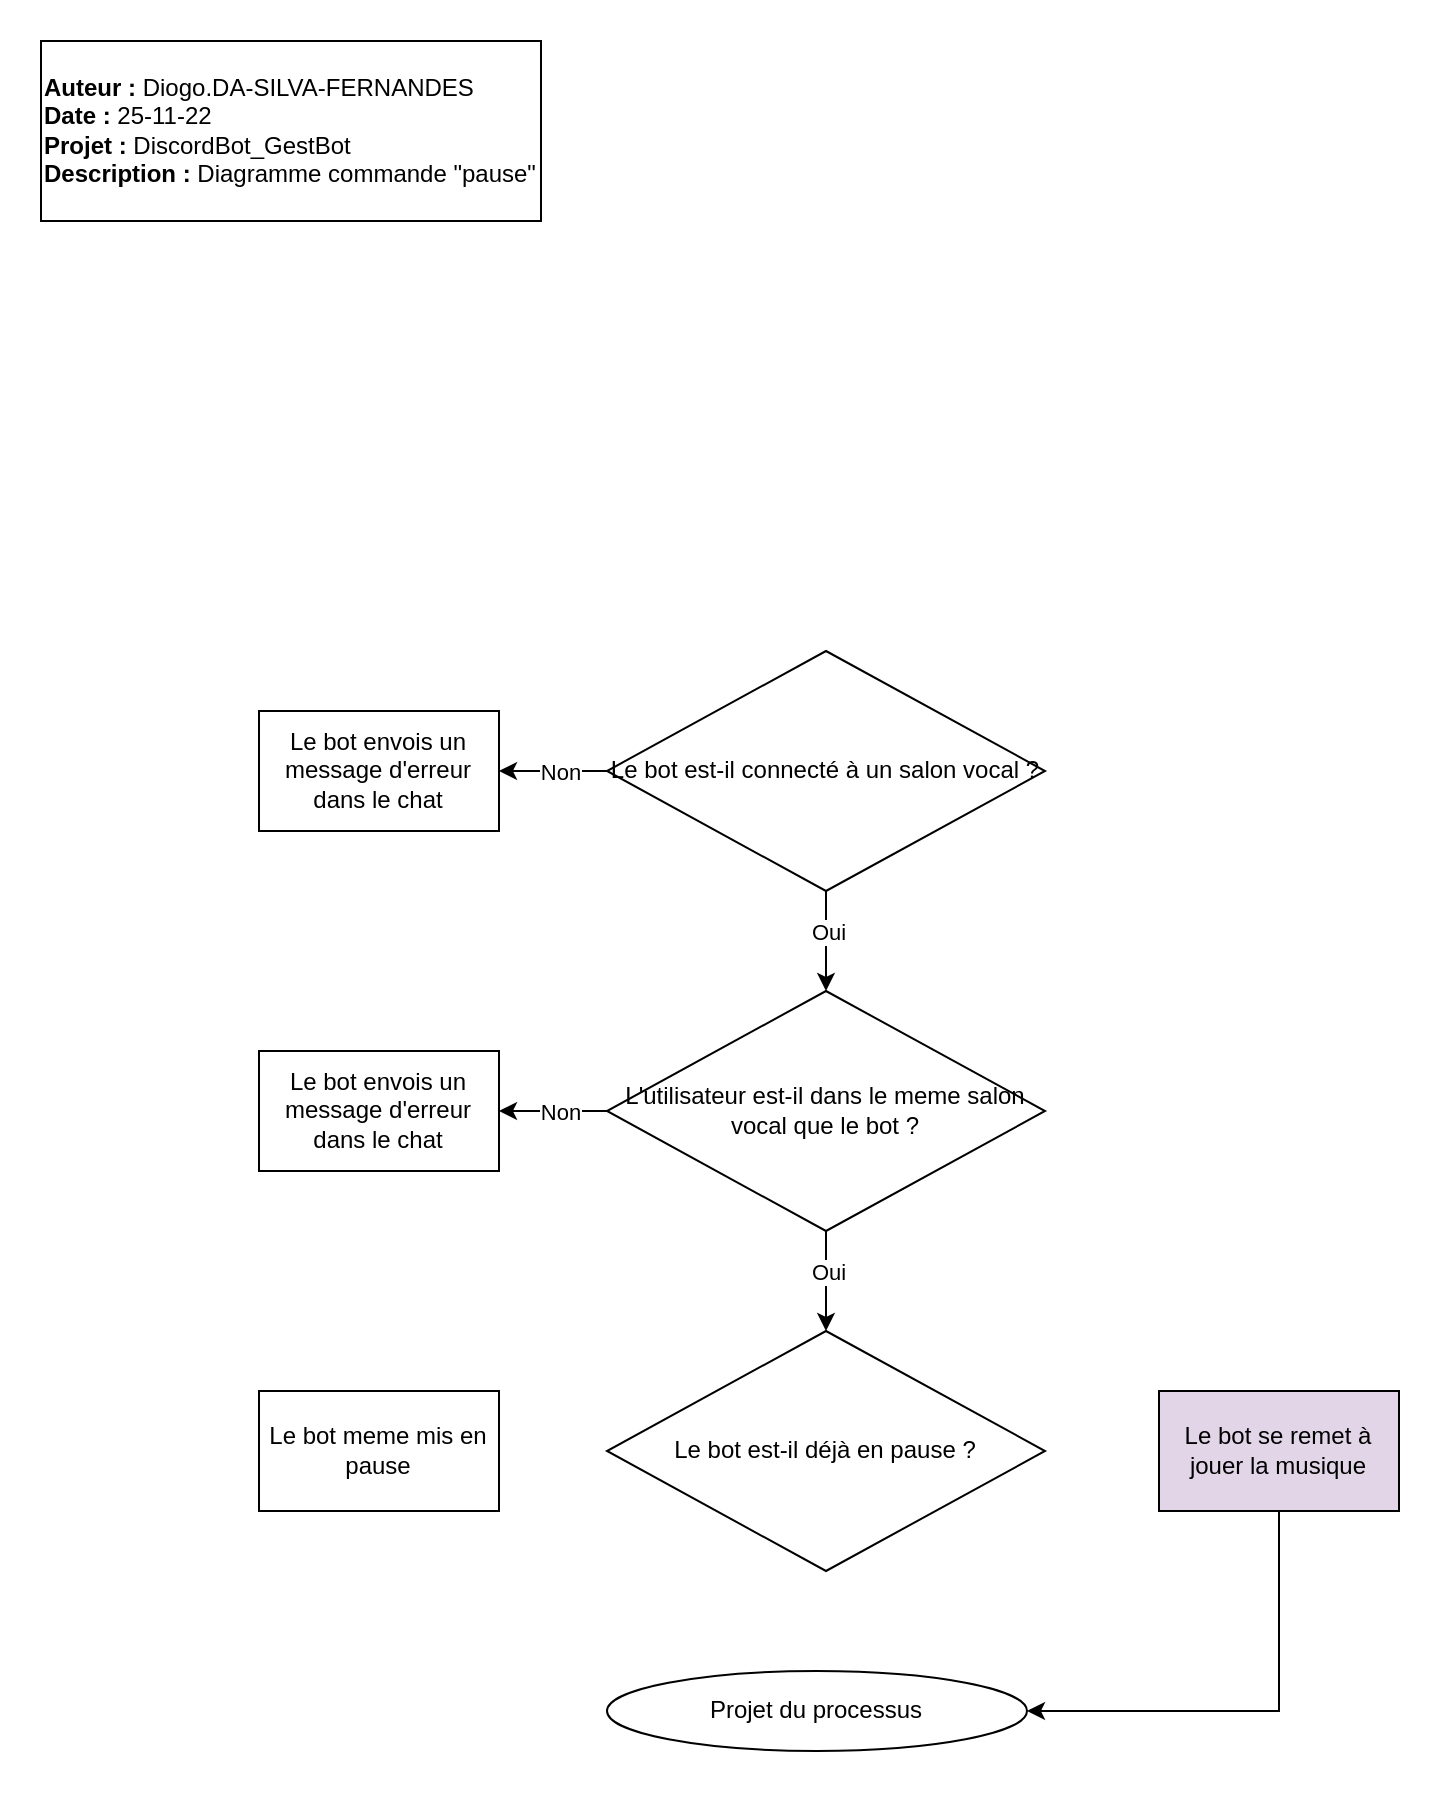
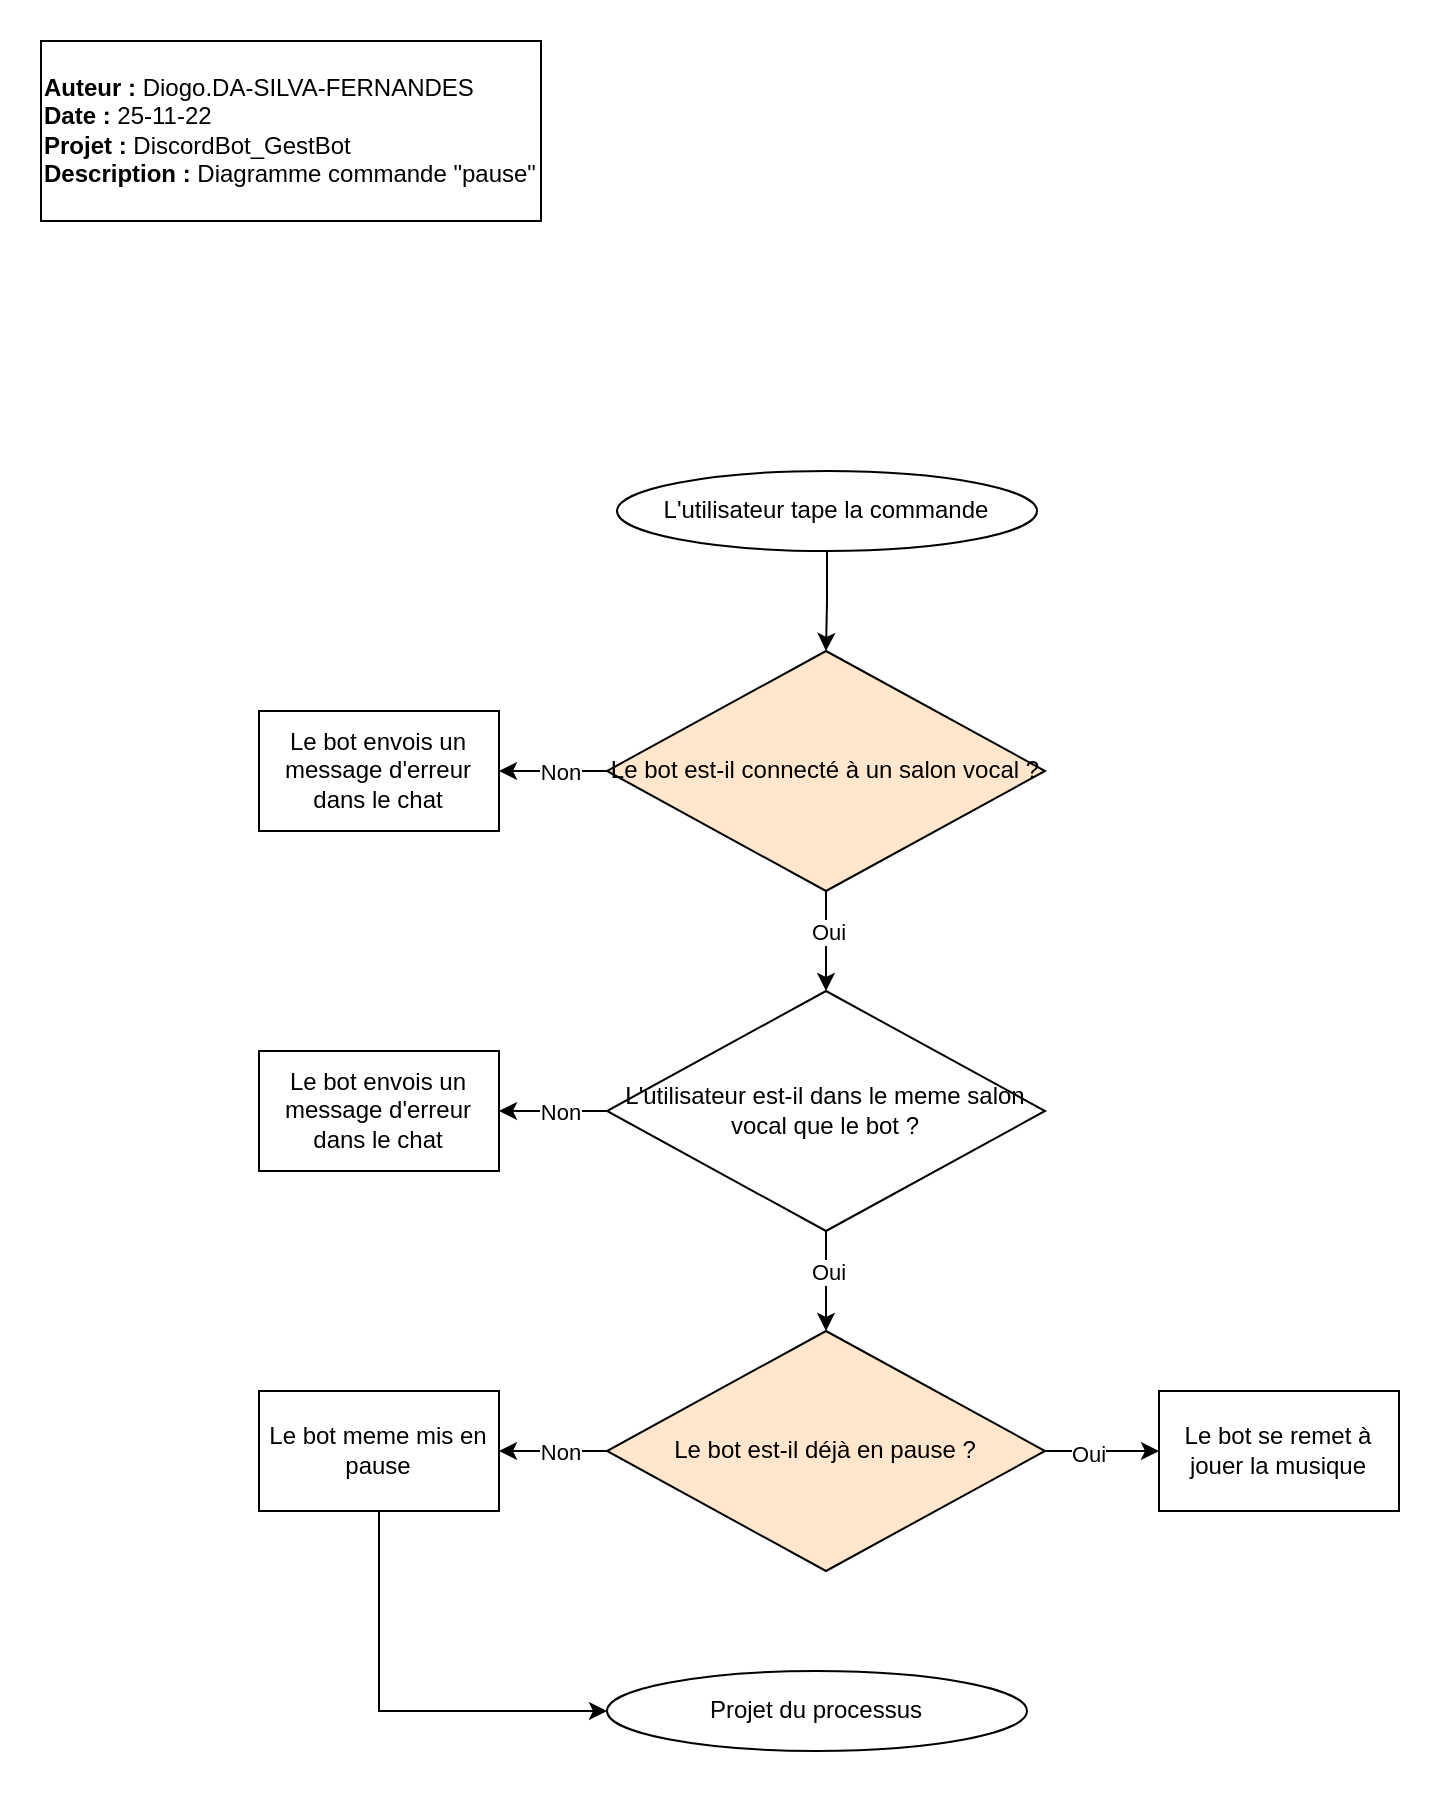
+ <mxCell id="3" value="L'utilisateur tape la commande" style="ellipse;whiteSpace=wrap;html=1;" parent="1" vertex="1"><mxGeometry x="308" y="235" width="210" height="40" as="geometry" /></mxCell>
+ <mxCell id="2" style="edgeStyle=orthogonalEdgeStyle;rounded=0;orthogonalLoop=1;jettySize=auto;html=1;exitX=0.5;exitY=1;exitDx=0;exitDy=0;entryX=0.5;entryY=0;entryDx=0;entryDy=0;" parent="1" source="3" target="8" edge="1"><mxGeometry relative="1" as="geometry" /></mxCell>
- <mxCell id="8" value="Le bot est-il connecté à un salon vocal ?" style="rhombus;whiteSpace=wrap;html=1;" parent="1" vertex="1"><mxGeometry x="303" y="325" width="219" height="120" as="geometry" /></mxCell>
+ <mxCell id="8" value="Le bot est-il connecté à un salon vocal ?" style="rhombus;whiteSpace=wrap;html=1;fillColor=#ffe6cc;" parent="1" vertex="1"><mxGeometry x="303" y="325" width="219" height="120" as="geometry" /></mxCell>
+ <mxCell id="16" style="edgeStyle=orthogonalEdgeStyle;rounded=0;orthogonalLoop=1;jettySize=auto;html=1;exitX=0;exitY=0.5;exitDx=0;exitDy=0;entryX=1;entryY=0.5;entryDx=0;entryDy=0;" parent="1" source="20" target="22" edge="1"><mxGeometry relative="1" as="geometry" /></mxCell>
+ <mxCell id="17" value="Non" style="edgeLabel;html=1;align=center;verticalAlign=middle;resizable=0;points=[];" parent="16" vertex="1" connectable="0"><mxGeometry x="0.183" y="-1" relative="1" as="geometry"><mxPoint x="8" y="1" as="offset" /></mxGeometry></mxCell>
- <mxCell id="20" value="Le bot est-il déjà en pause ?" style="rhombus;whiteSpace=wrap;html=1;" parent="1" vertex="1"><mxGeometry x="303" y="665" width="219" height="120" as="geometry" /></mxCell>
+ <mxCell id="20" value="Le bot est-il déjà en pause ?" style="rhombus;whiteSpace=wrap;html=1;fillColor=#ffe6cc;" parent="1" vertex="1"><mxGeometry x="303" y="665" width="219" height="120" as="geometry" /></mxCell>
+ <mxCell id="18" style="edgeStyle=orthogonalEdgeStyle;rounded=0;orthogonalLoop=1;jettySize=auto;html=1;exitX=1;exitY=0.5;exitDx=0;exitDy=0;entryX=0;entryY=0.5;entryDx=0;entryDy=0;" parent="1" source="20" target="24" edge="1"><mxGeometry relative="1" as="geometry" /></mxCell>
+ <mxCell id="19" value="Oui" style="edgeLabel;html=1;align=center;verticalAlign=middle;resizable=0;points=[];" parent="18" vertex="1" connectable="0"><mxGeometry x="-0.265" y="-1" relative="1" as="geometry"><mxPoint as="offset" /></mxGeometry></mxCell>
- <mxCell id="24" value="Le bot se remet à jouer la musique" style="rounded=0;whiteSpace=wrap;html=1;fillColor=#e1d5e7;" parent="1" vertex="1"><mxGeometry x="579" y="695" width="120" height="60" as="geometry" /></mxCell>
+ <mxCell id="24" value="Le bot se remet à jouer la musique" style="rounded=0;whiteSpace=wrap;html=1;" parent="1" vertex="1"><mxGeometry x="579" y="695" width="120" height="60" as="geometry" /></mxCell>
+ <mxCell id="21" style="edgeStyle=orthogonalEdgeStyle;rounded=0;orthogonalLoop=1;jettySize=auto;html=1;exitX=0.5;exitY=1;exitDx=0;exitDy=0;entryX=0;entryY=0.5;entryDx=0;entryDy=0;" parent="1" source="22" target="25" edge="1"><mxGeometry relative="1" as="geometry" /></mxCell>
- <mxCell id="23" style="edgeStyle=orthogonalEdgeStyle;rounded=0;orthogonalLoop=1;jettySize=auto;html=1;exitX=0.5;exitY=1;exitDx=0;exitDy=0;entryX=1;entryY=0.5;entryDx=0;entryDy=0;" parent="1" source="24" target="25" edge="1"><mxGeometry relative="1" as="geometry" /></mxCell>
